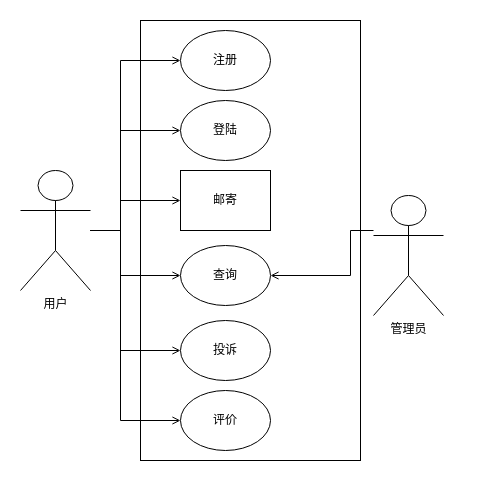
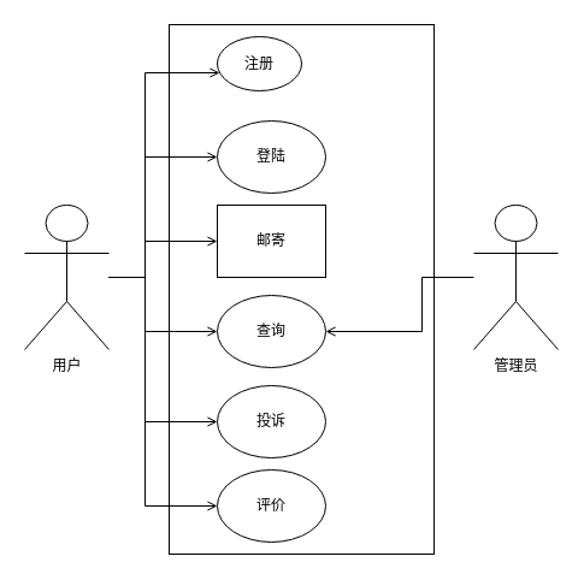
- <mxCell id="3" value="注册" style="ellipse;whiteSpace=wrap;html=1;shadow=0;comic=0;gradientColor=none;" vertex="1" parent="1"><mxGeometry x="180" y="30" width="90" height="60" as="geometry" /></mxCell>
+ <mxCell id="3" value="注册" style="ellipse;whiteSpace=wrap;html=1;shadow=0;comic=0;gradientColor=none;" vertex="1" parent="1"><mxGeometry x="180" y="30" width="70" height="45" as="geometry" /></mxCell>
- <mxCell id="18" value="管理员" style="shape=umlActor;verticalLabelPosition=bottom;labelBackgroundColor=#ffffff;verticalAlign=top;html=1;outlineConnect=0;" vertex="1" parent="1"><mxGeometry x="373" y="195" width="70" height="120" as="geometry" /></mxCell>
+ <mxCell id="18" value="管理员" style="shape=umlActor;verticalLabelPosition=bottom;labelBackgroundColor=#ffffff;verticalAlign=top;html=1;outlineConnect=0;" vertex="1" parent="1"><mxGeometry x="393" y="170" width="70" height="120" as="geometry" /></mxCell>
